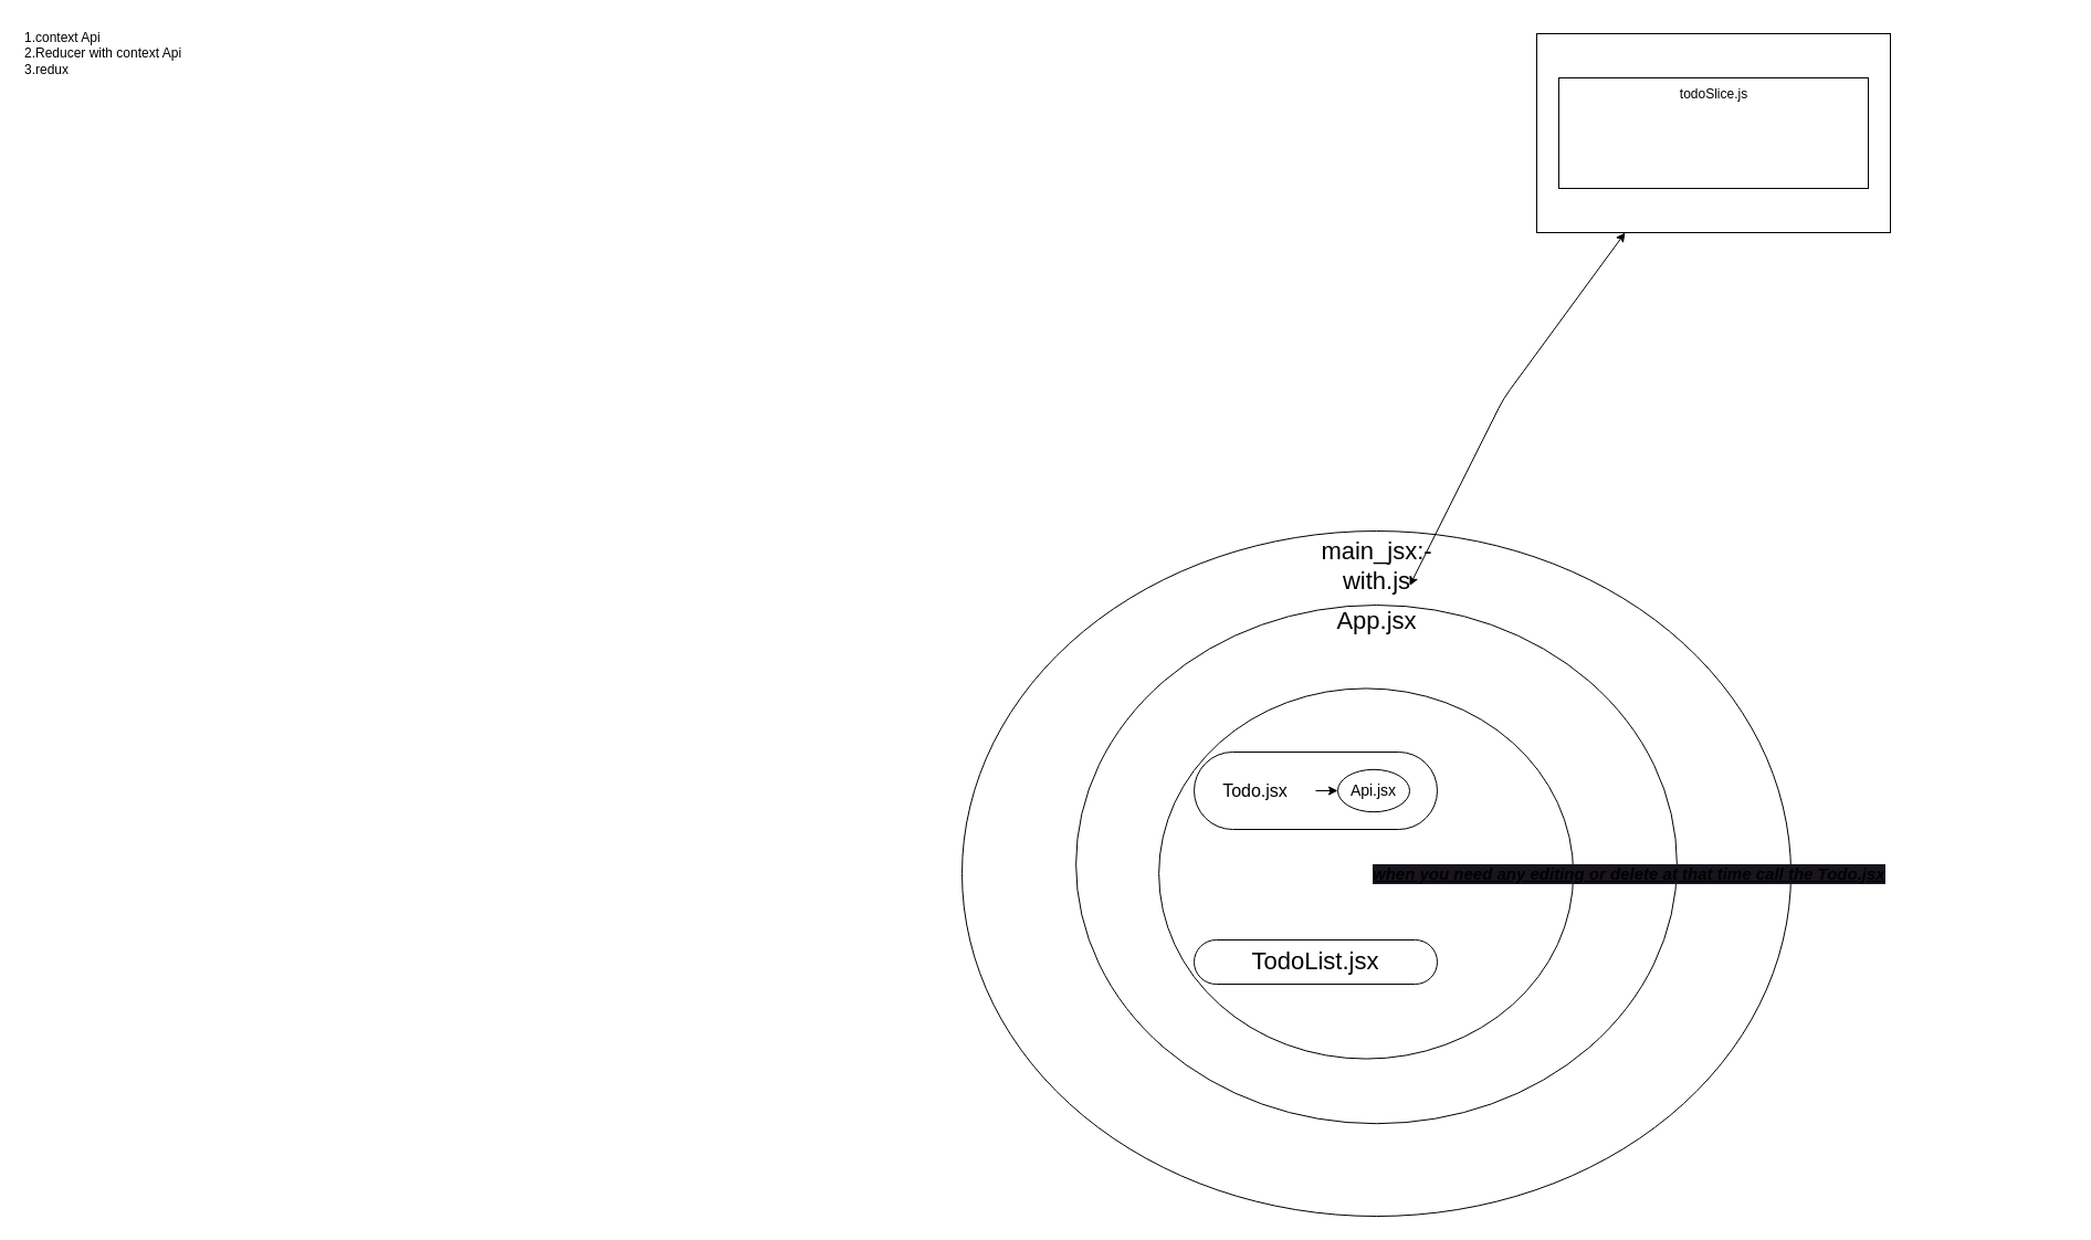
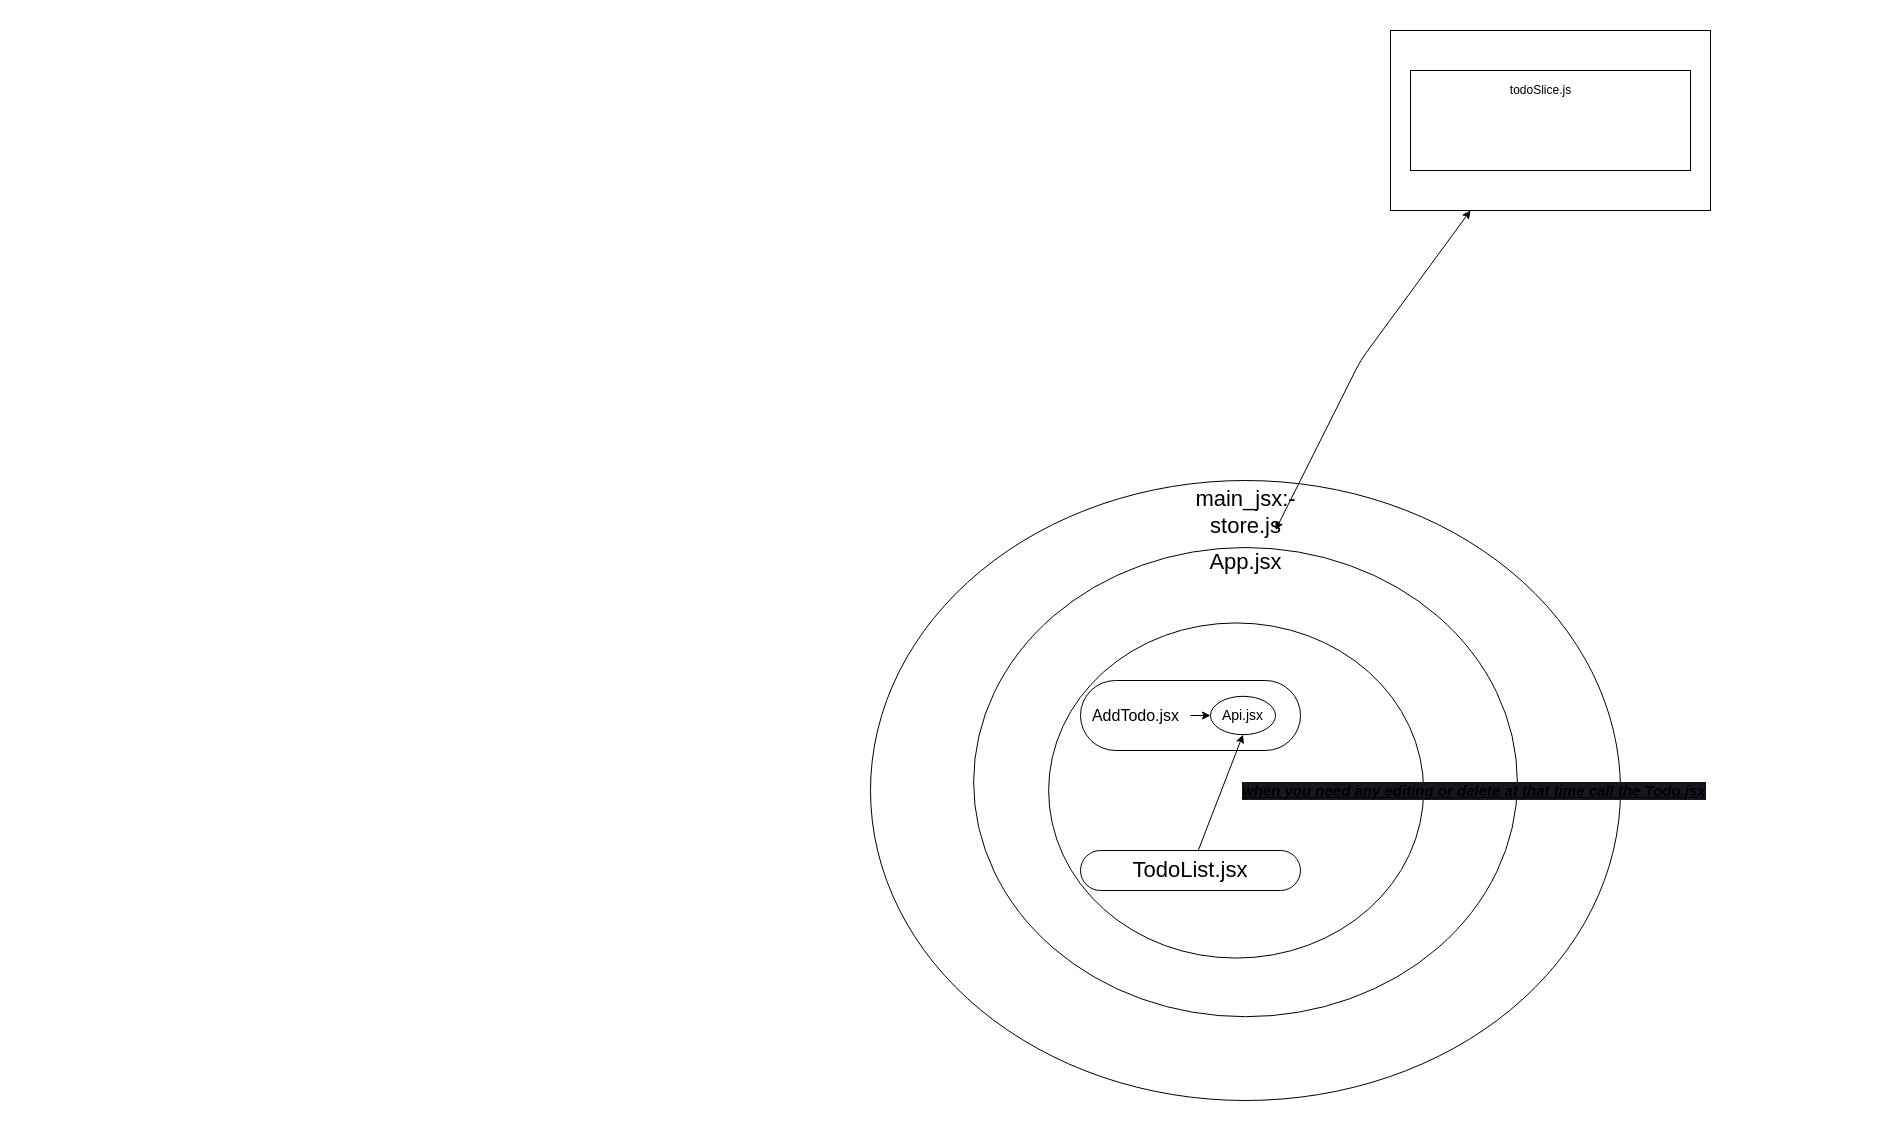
- <mxCell id="2" value="1.context Api&lt;br&gt;2.Reducer with context Api&amp;nbsp;&lt;br&gt;3.redux&lt;table&gt;&lt;tbody&gt;&lt;tr&gt;&lt;td&gt;&lt;br&gt;&lt;/td&gt;&lt;td&gt;&lt;br&gt;&lt;/td&gt;&lt;/tr&gt;&lt;/tbody&gt;&lt;/table&gt;" style="text;html=1;strokeColor=none;fillColor=none;align=left;verticalAlign=top;whiteSpace=wrap;rounded=0;" parent="1" vertex="1"><mxGeometry x="20" y="20" width="190" height="60" as="geometry" /></mxCell>
- <mxCell id="23" value="todoSlice.js" style="text;html=1;align=center;verticalAlign=middle;resizable=0;points=[];autosize=1;strokeColor=none;fillColor=none;" vertex="1" parent="20"><mxGeometry x="120" y="40" width="80" height="30" as="geometry" /></mxCell>
+ <mxCell id="23" value="todoSlice.js" style="text;html=1;align=center;verticalAlign=middle;resizable=0;points=[];autosize=1;strokeColor=none;fillColor=none;" vertex="1" parent="20"><mxGeometry x="110" y="45" width="80" height="30" as="geometry" /></mxCell>
- <mxCell id="10" value="main_jsx:-&lt;br style=&quot;font-size: 22px;&quot;&gt;with.js" style="text;html=1;align=center;verticalAlign=middle;resizable=0;points=[];autosize=1;strokeColor=none;fillColor=none;fontSize=22;" vertex="1" parent="5"><mxGeometry x="315" y="-2.97" width="120" height="70" as="geometry" /></mxCell>
+ <mxCell id="10" value="main_jsx:-&lt;br style=&quot;font-size: 22px;&quot;&gt;store.js" style="text;html=1;align=center;verticalAlign=middle;resizable=0;points=[];autosize=1;strokeColor=none;fillColor=none;fontSize=22;" vertex="1" parent="5"><mxGeometry x="315" y="-2.97" width="120" height="70" as="geometry" /></mxCell>
- <mxCell id="17" value="&lt;font style=&quot;font-size: 16px;&quot;&gt;Todo.jsx&lt;/font&gt;" style="text;html=1;align=center;verticalAlign=middle;resizable=0;points=[];autosize=1;strokeColor=none;fillColor=none;fontSize=16;" vertex="1" parent="5"><mxGeometry x="210" y="220" width="110" height="30" as="geometry" /></mxCell>
+ <mxCell id="17" value="&lt;font style=&quot;font-size: 16px;&quot;&gt;AddTodo.jsx&lt;/font&gt;" style="text;html=1;align=center;verticalAlign=middle;resizable=0;points=[];autosize=1;strokeColor=none;fillColor=none;fontSize=16;" vertex="1" parent="5"><mxGeometry x="210" y="220" width="110" height="30" as="geometry" /></mxCell>
+ <mxCell id="13" style="edgeStyle=none;html=1;entryX=0.5;entryY=1;entryDx=0;entryDy=0;fontSize=16;" edge="1" parent="5" source="14" target="15"><mxGeometry relative="1" as="geometry" /></mxCell>
